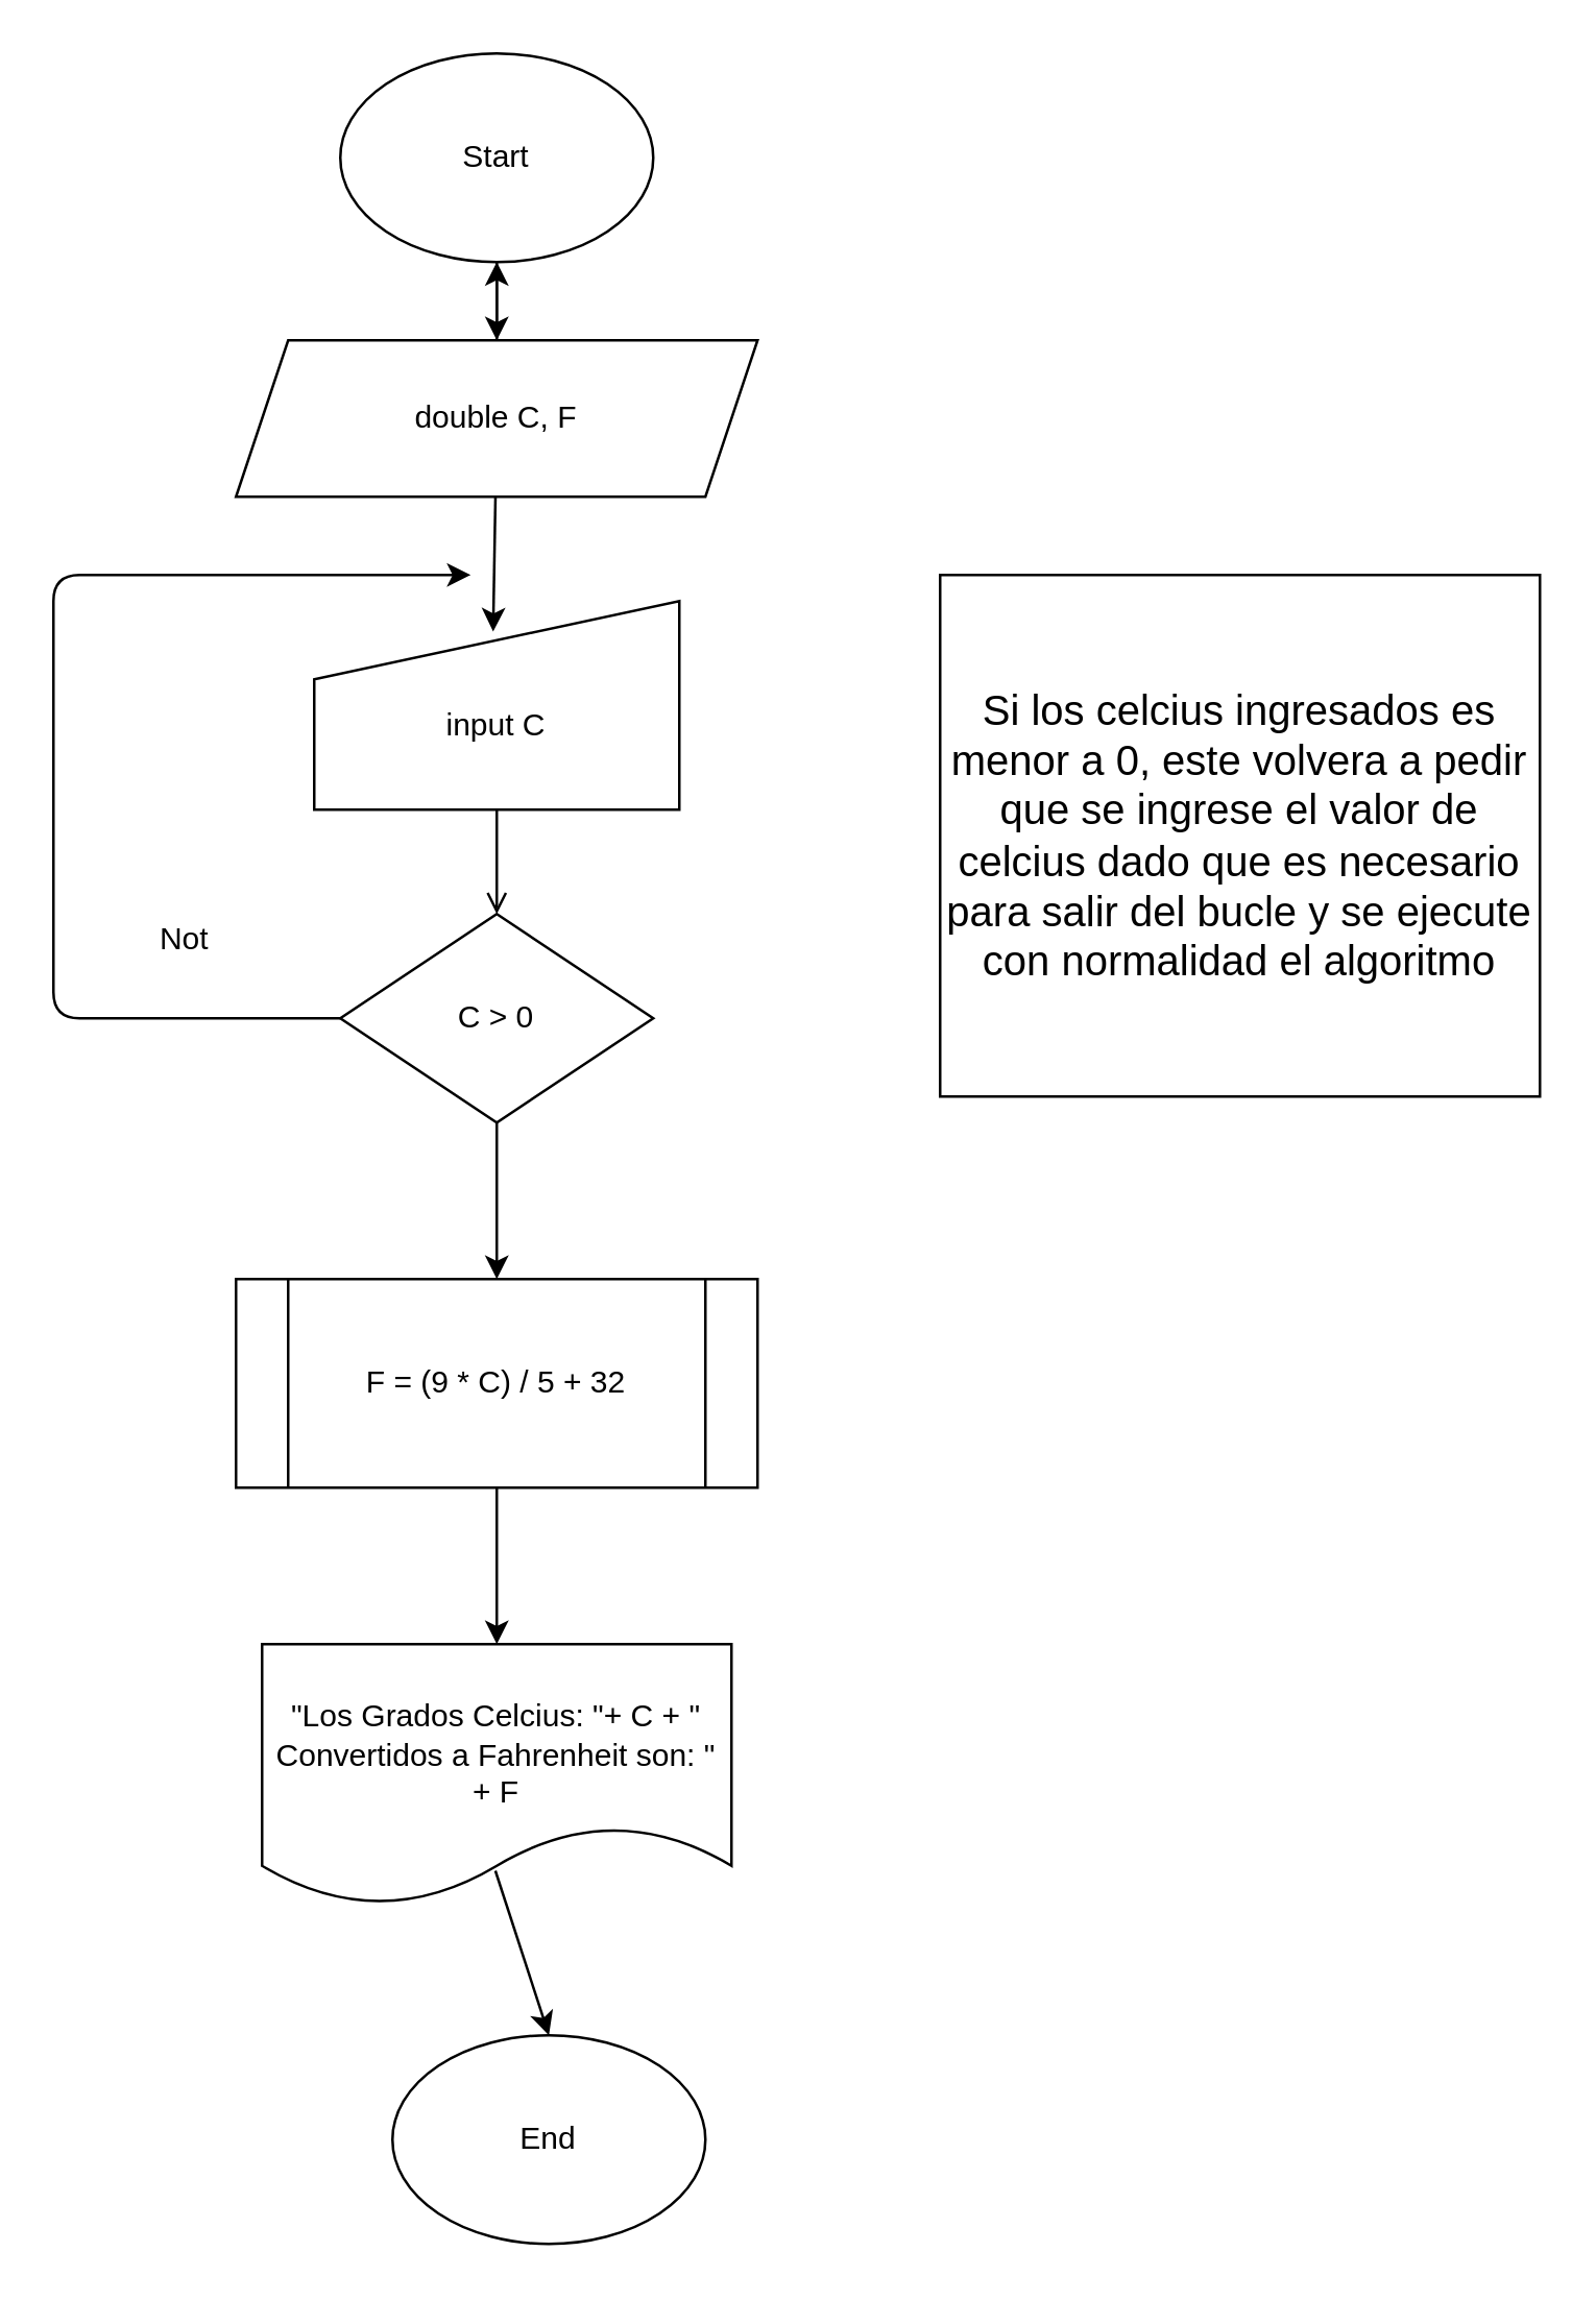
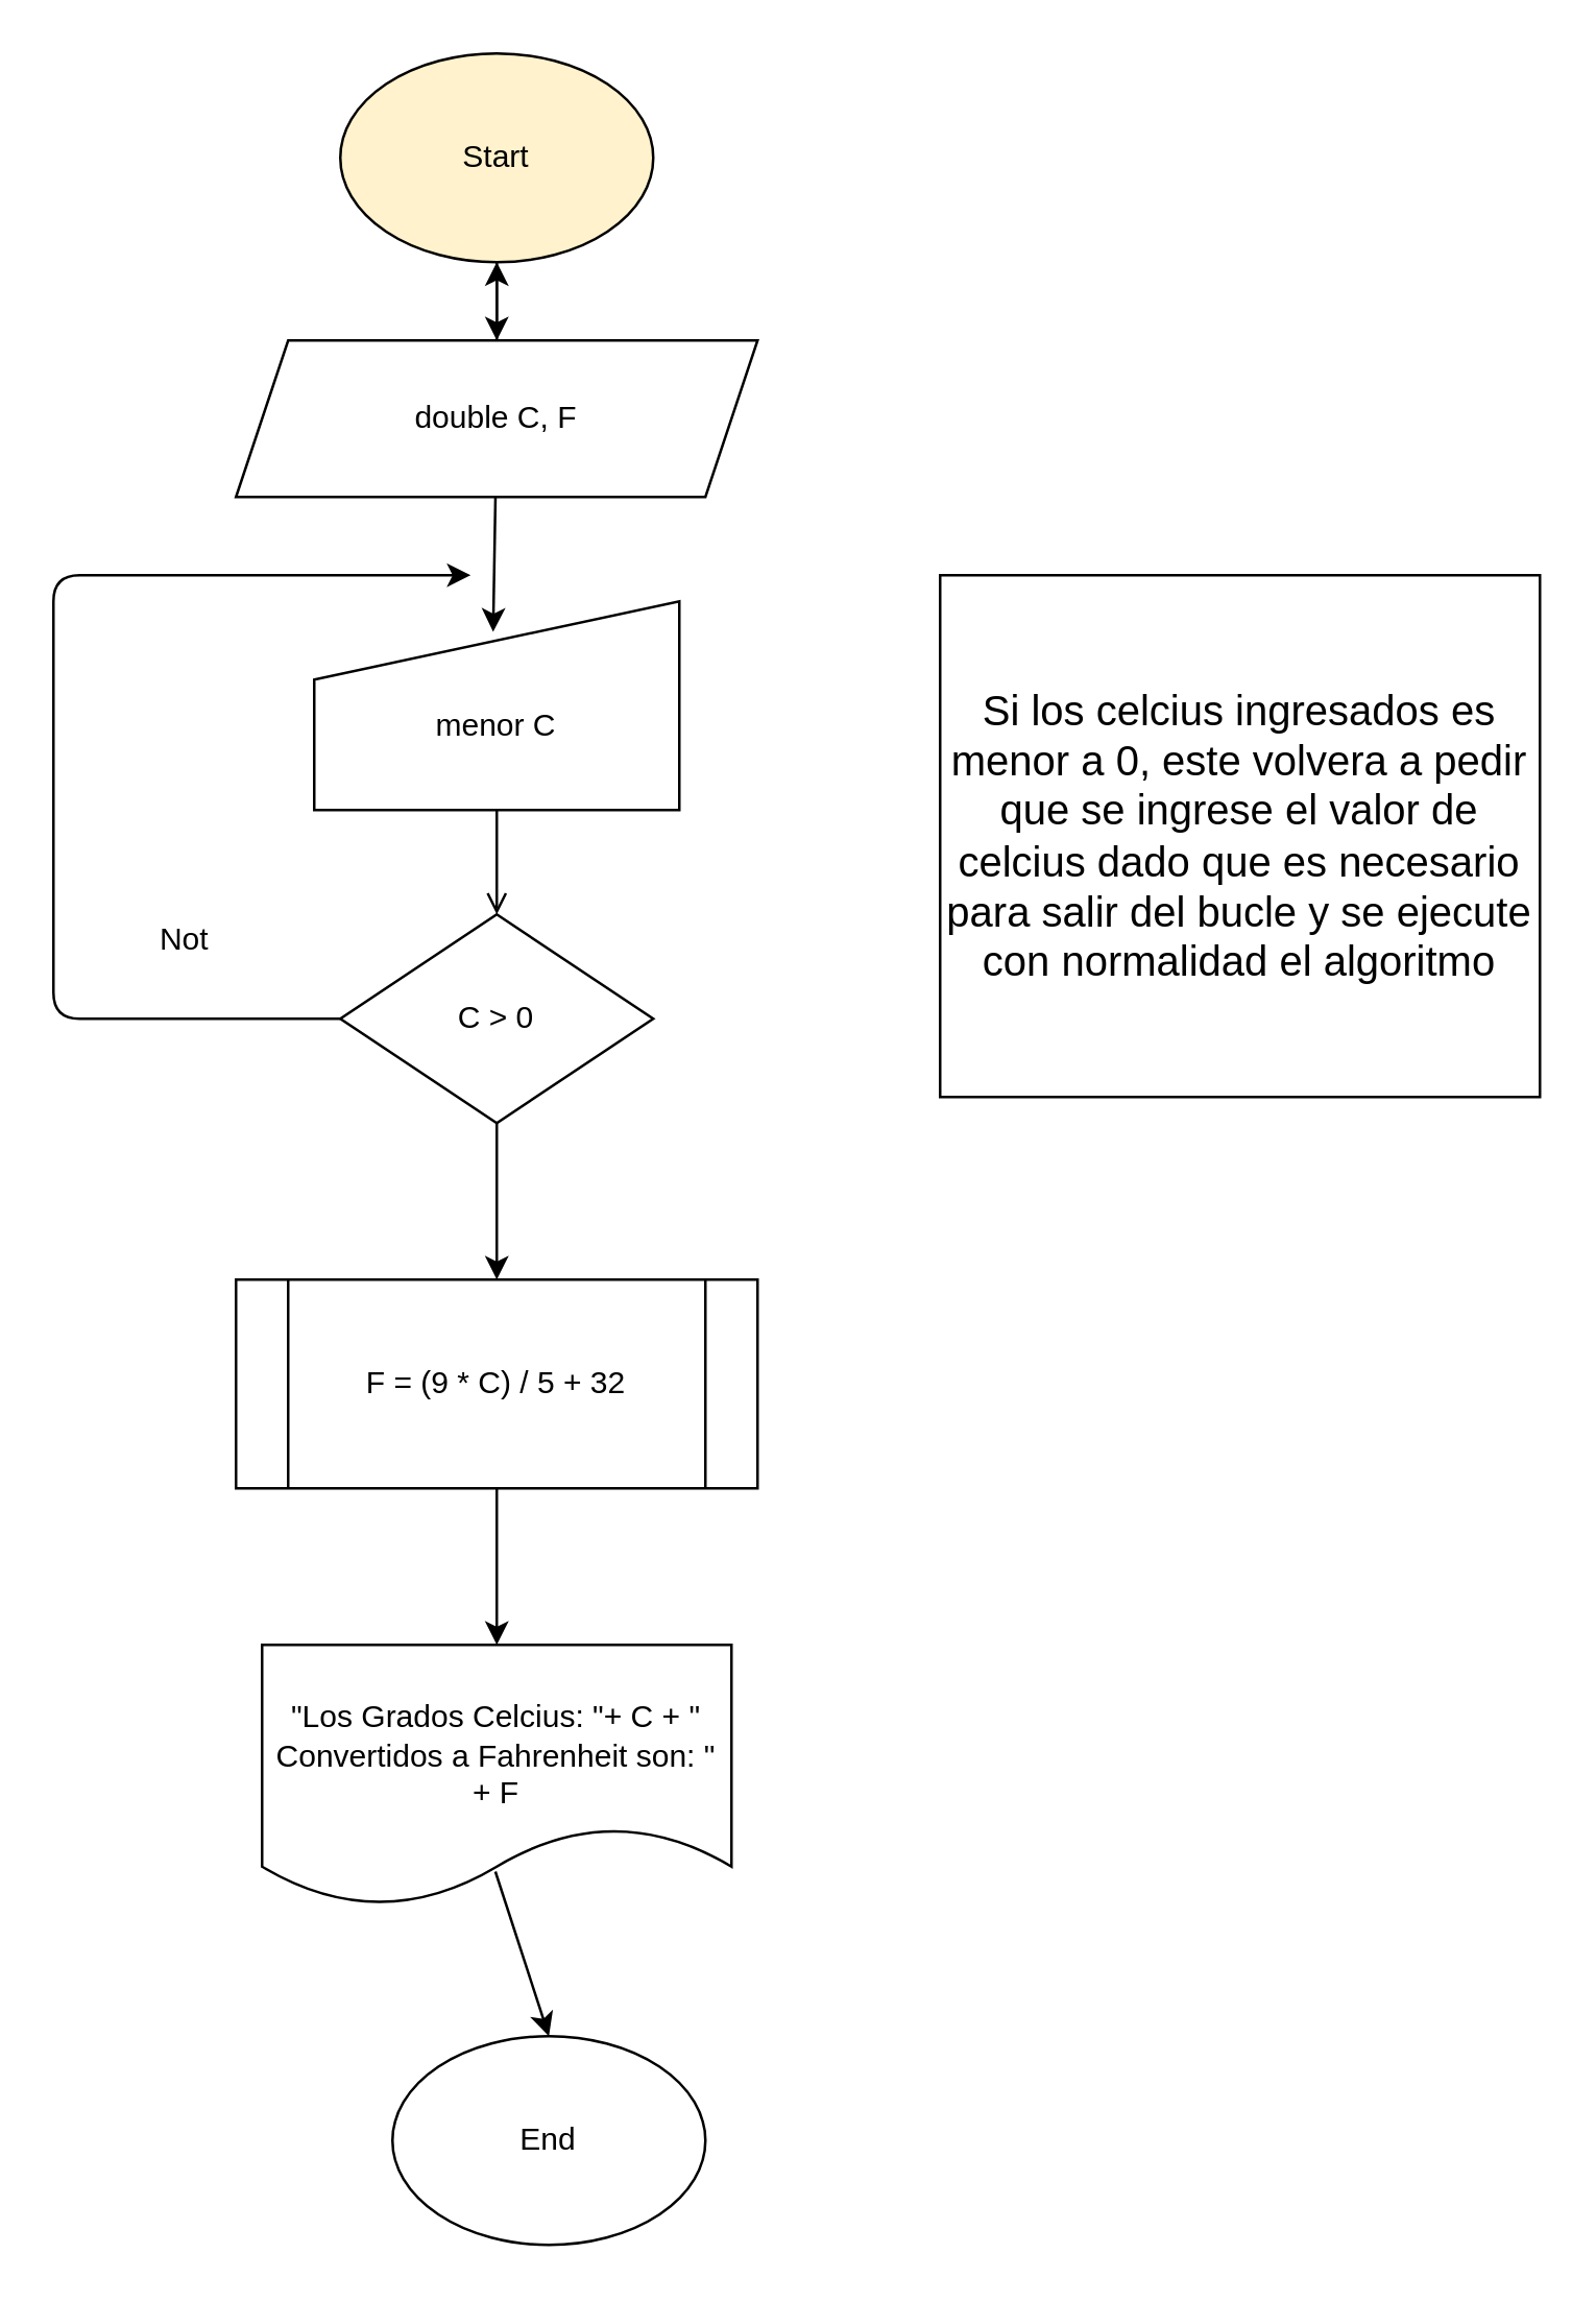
- <mxCell id="3" value="Start" style="ellipse;whiteSpace=wrap;html=1;" vertex="1" parent="1"><mxGeometry x="130" width="120" height="80" as="geometry" y="20" /></mxCell>
+ <mxCell id="3" value="Start" style="ellipse;whiteSpace=wrap;html=1;fillColor=#fff2cc;" vertex="1" parent="1"><mxGeometry x="130" width="120" height="80" as="geometry" y="20" /></mxCell>
- <mxCell id="7" value="&lt;div&gt;&lt;br&gt;&lt;/div&gt;input C" style="shape=manualInput;whiteSpace=wrap;html=1;" vertex="1" parent="1"><mxGeometry x="120" y="230" width="140" height="80" as="geometry" /></mxCell>
+ <mxCell id="7" value="&lt;div&gt;&lt;br&gt;&lt;/div&gt;menor C" style="shape=manualInput;whiteSpace=wrap;html=1;" vertex="1" parent="1"><mxGeometry x="120" y="230" width="140" height="80" as="geometry" /></mxCell>
